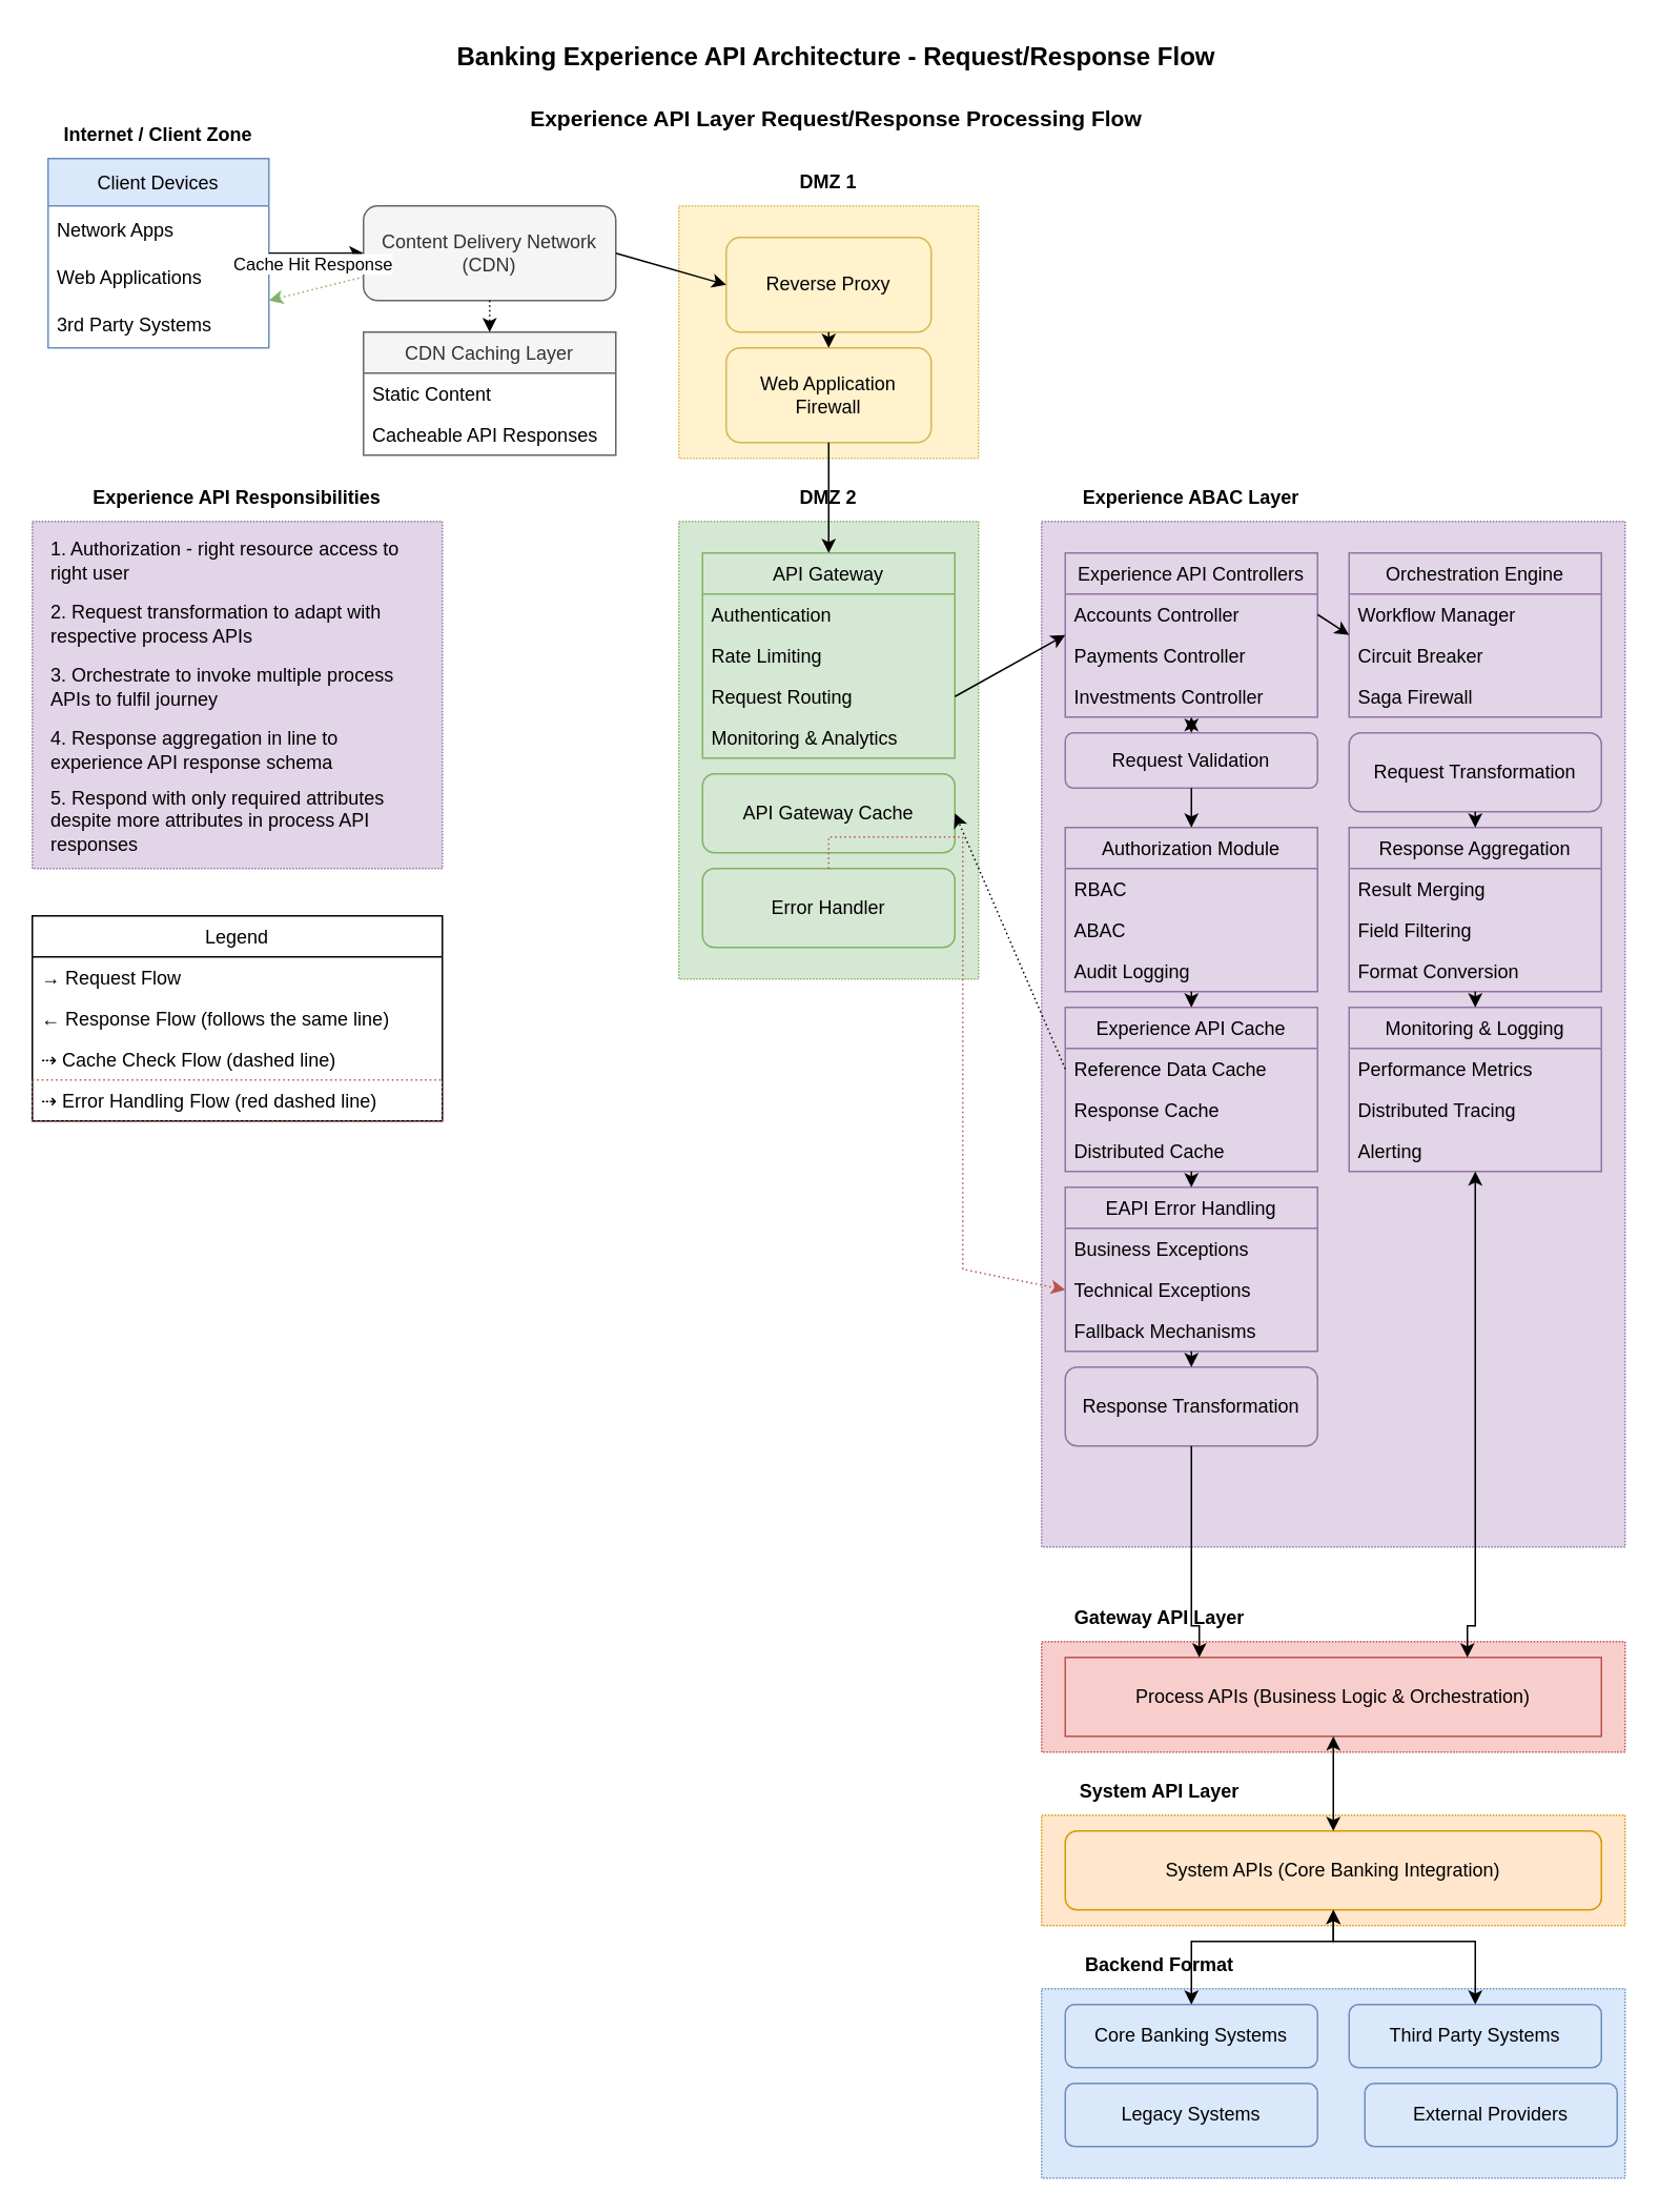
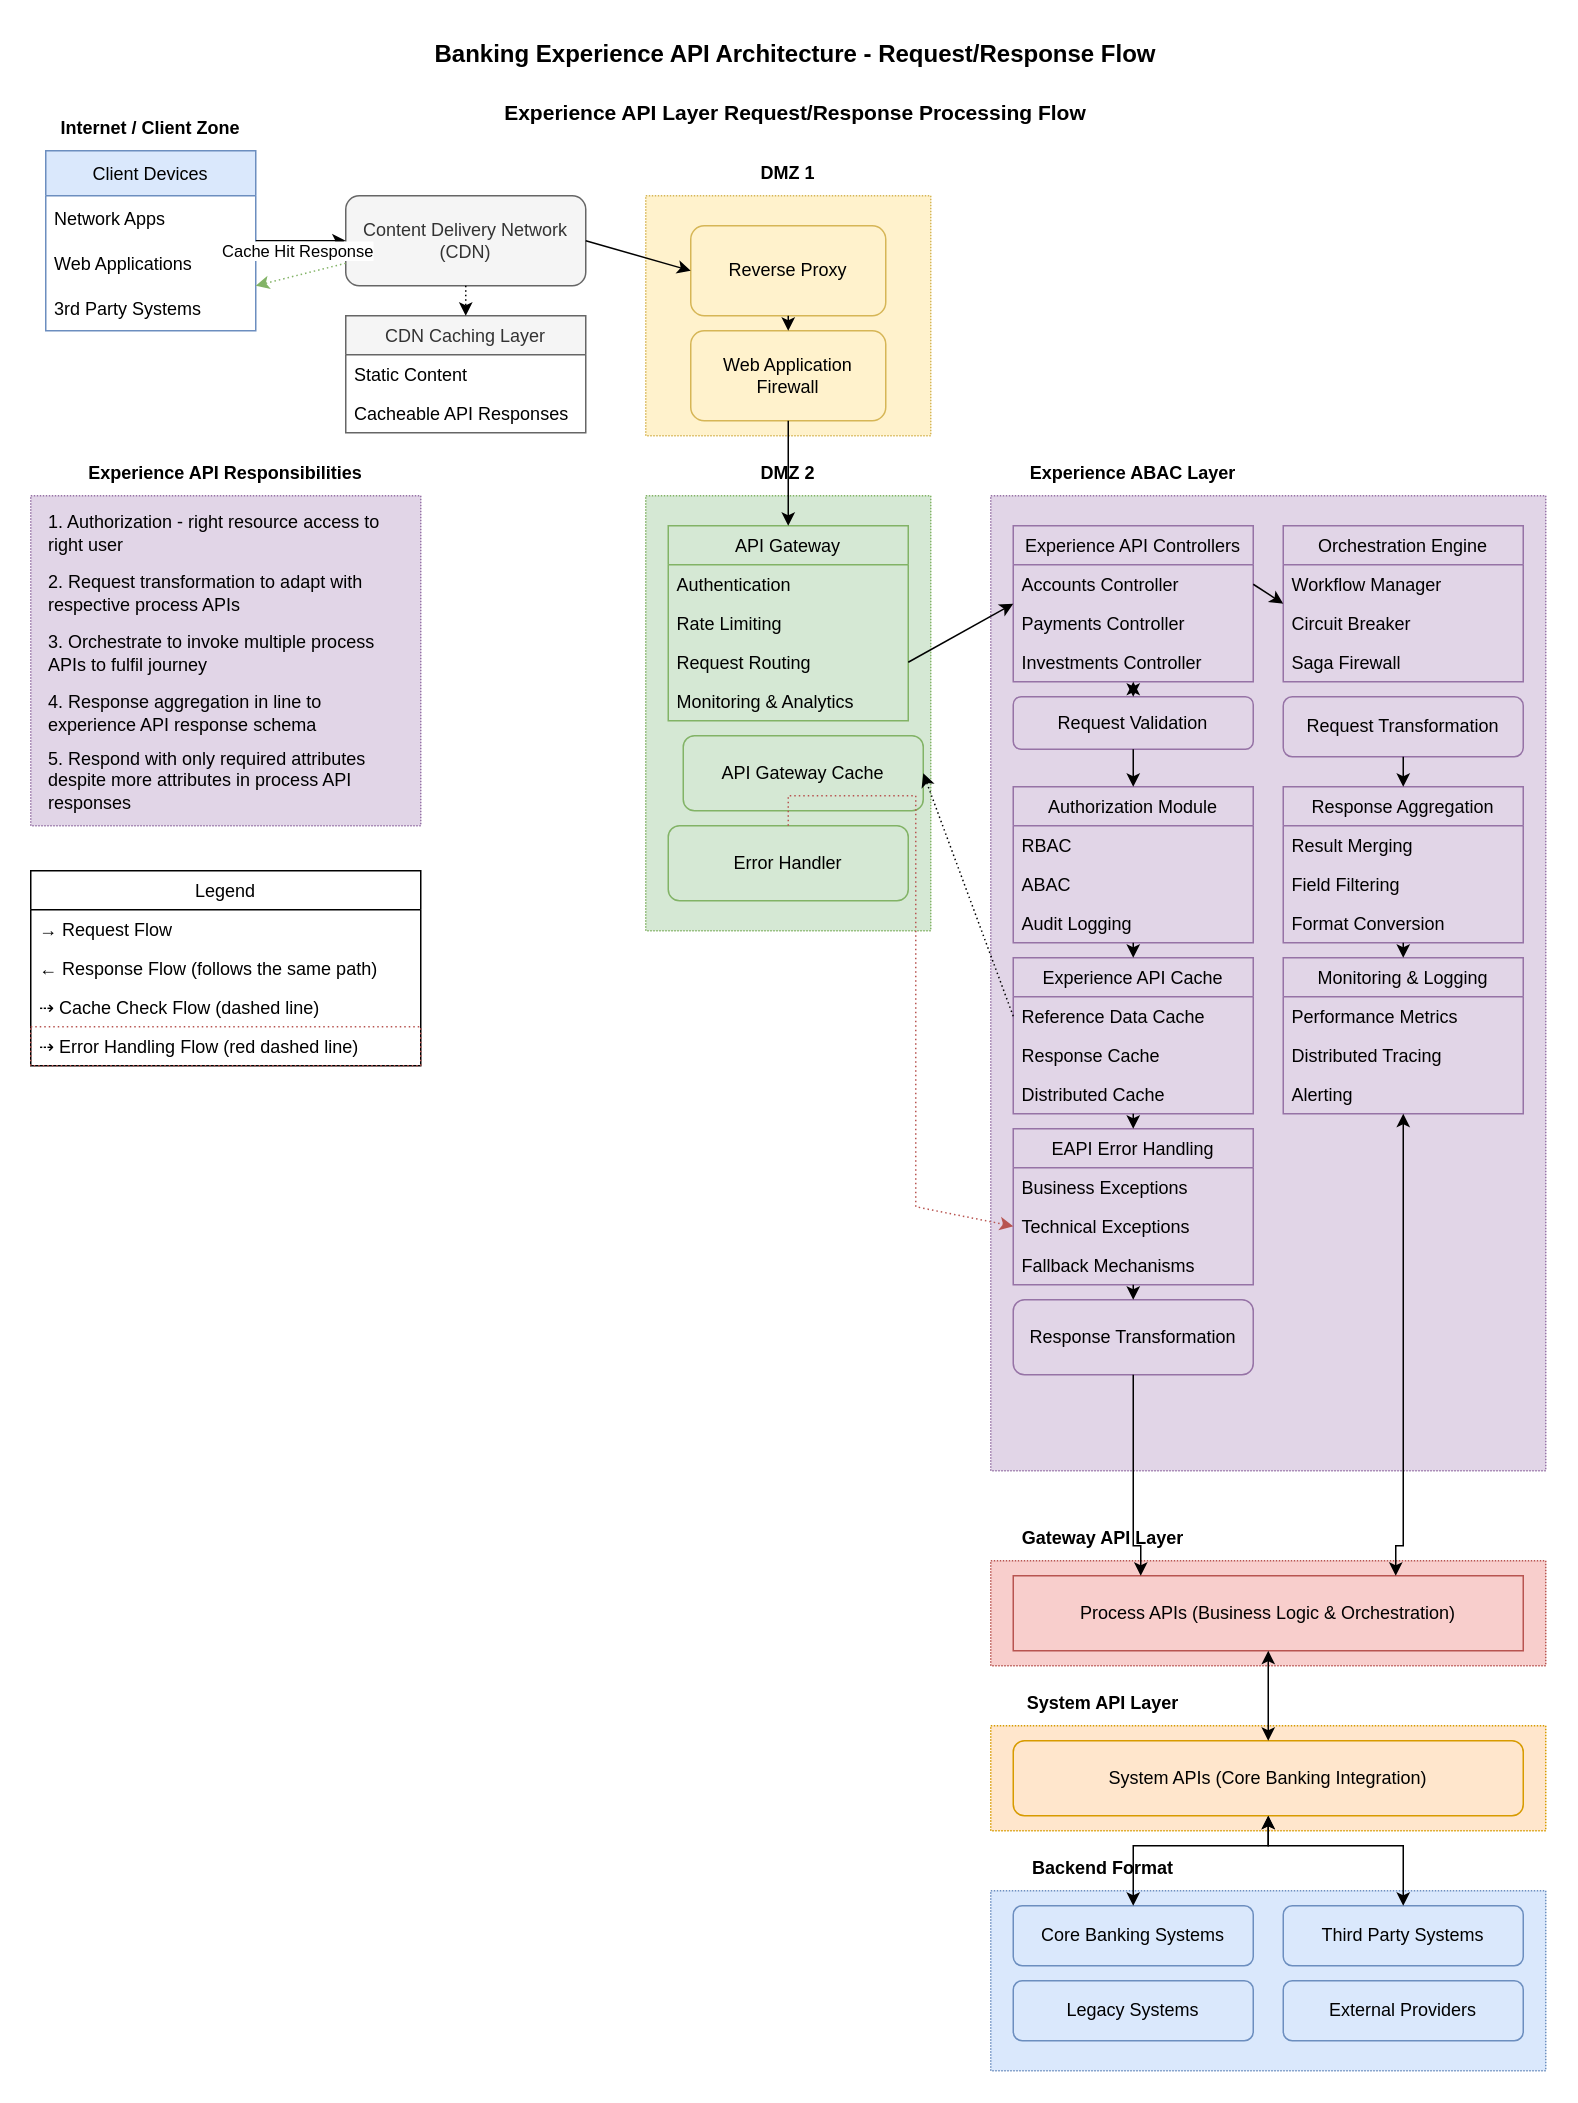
- <mxCell id="48" value="Request Transformation" style="rounded=1;whiteSpace=wrap;html=1;fillColor=#e1d5e7;strokeColor=#9673a6;" vertex="1" parent="1"><mxGeometry x="855" y="464" width="160" height="50" as="geometry" /></mxCell>
+ <mxCell id="48" value="Request Transformation" style="rounded=1;whiteSpace=wrap;html=1;fillColor=#e1d5e7;strokeColor=#9673a6;" vertex="1" parent="1"><mxGeometry x="855" y="464" width="160" height="40" as="geometry" /></mxCell>
- <mxCell id="22" value="API Gateway Cache" style="rounded=1;whiteSpace=wrap;html=1;fillColor=#d5e8d4;strokeColor=#82b366;" vertex="1" parent="1"><mxGeometry x="445" y="490" width="160" height="50" as="geometry" /></mxCell>
+ <mxCell id="22" value="API Gateway Cache" style="rounded=1;whiteSpace=wrap;html=1;fillColor=#d5e8d4;strokeColor=#82b366;" vertex="1" parent="1"><mxGeometry x="455" y="490" width="160" height="50" as="geometry" /></mxCell>
- <mxCell id="98" value="← Response Flow (follows the same line)" style="text;strokeColor=none;fillColor=none;align=left;verticalAlign=top;spacingLeft=4;spacingRight=4;overflow=hidden;rotatable=0;points=[[0,0.5],[1,0.5]];portConstraint=eastwest;" vertex="1" parent="96"><mxGeometry y="52" width="260" height="26" as="geometry" /></mxCell>
+ <mxCell id="98" value="← Response Flow (follows the same path)" style="text;strokeColor=none;fillColor=none;align=left;verticalAlign=top;spacingLeft=4;spacingRight=4;overflow=hidden;rotatable=0;points=[[0,0.5],[1,0.5]];portConstraint=eastwest;" vertex="1" parent="96"><mxGeometry y="52" width="260" height="26" as="geometry" /></mxCell>
- <mxCell id="68" value="External Providers" style="rounded=1;whiteSpace=wrap;html=1;fillColor=#dae8fc;strokeColor=#6c8ebf;" vertex="1" parent="1"><mxGeometry x="865" y="1320" width="160" height="40" as="geometry" /></mxCell>
+ <mxCell id="68" value="External Providers" style="rounded=1;whiteSpace=wrap;html=1;fillColor=#dae8fc;strokeColor=#6c8ebf;" vertex="1" parent="1"><mxGeometry x="855" y="1320" width="160" height="40" as="geometry" /></mxCell>
